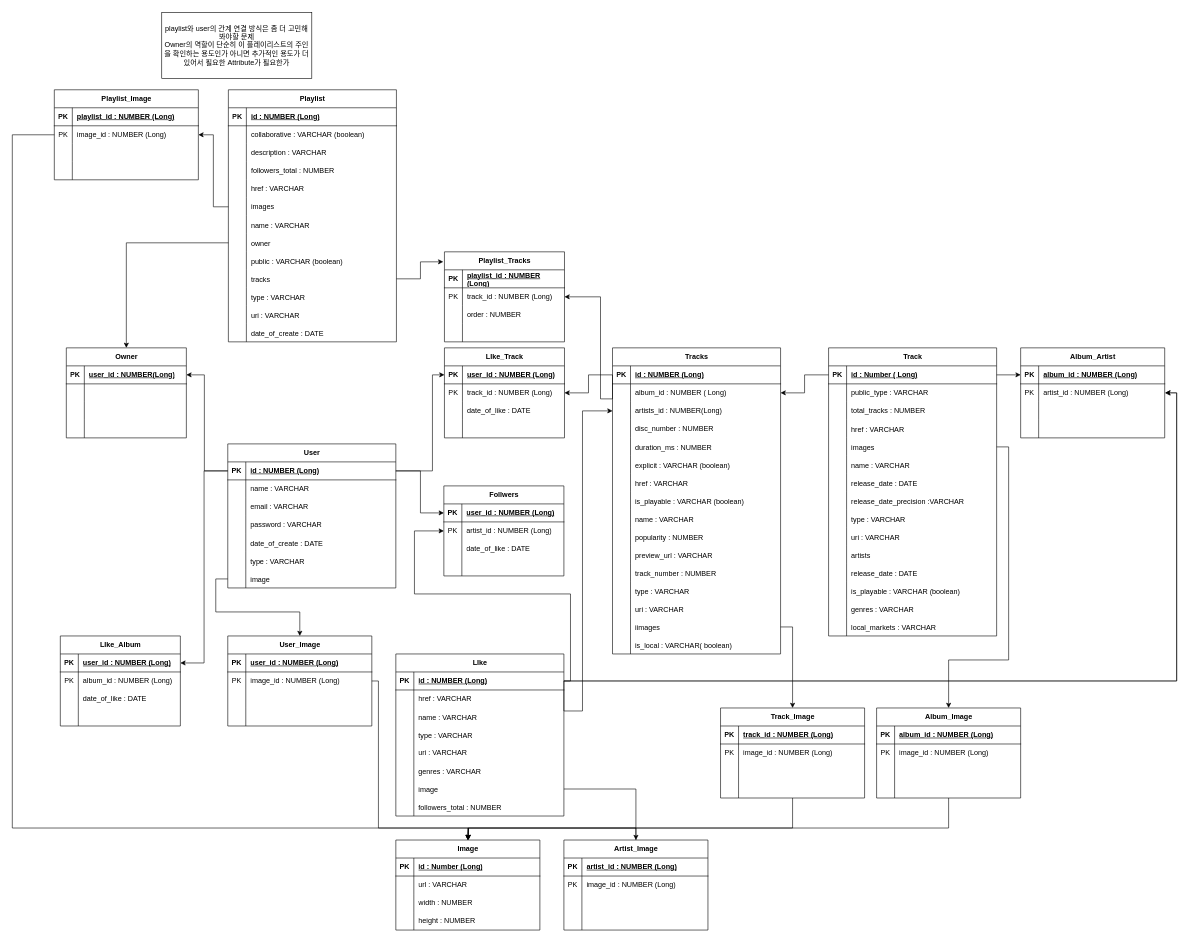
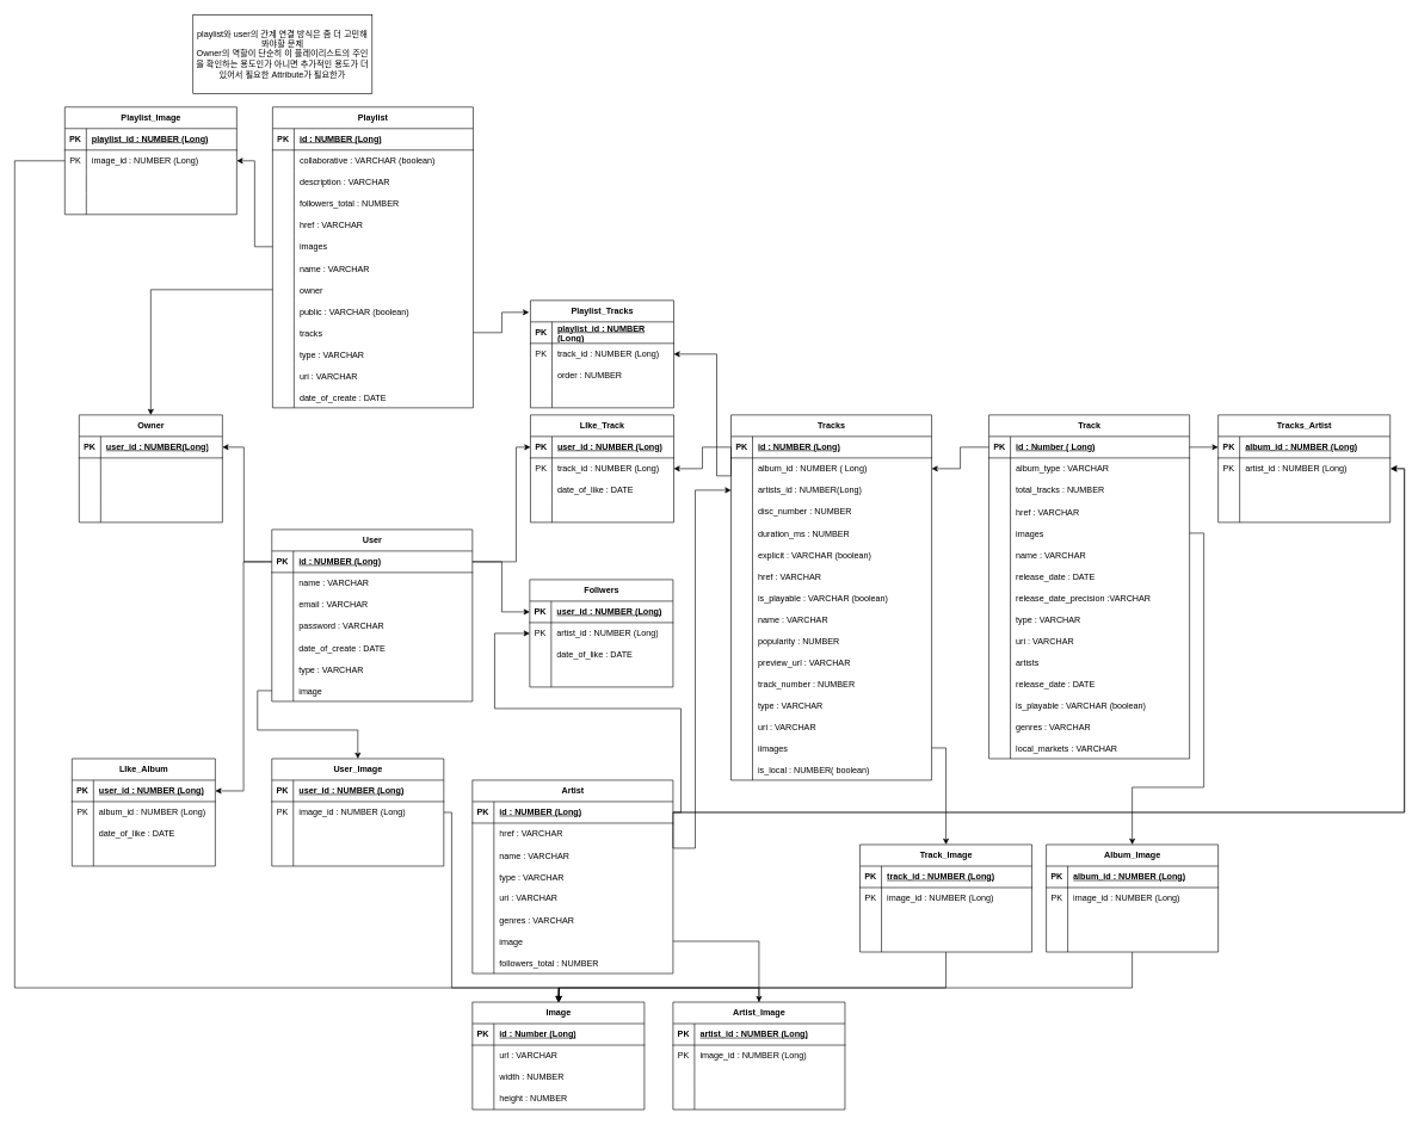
- <mxCell id="353" value="Album_Artist" style="shape=table;startSize=30;container=1;collapsible=1;childLayout=tableLayout;fixedRows=1;rowLines=0;fontStyle=1;align=center;resizeLast=1;html=1;" parent="1" vertex="1"><mxGeometry x="1700" y="579" width="240" height="150" as="geometry" /></mxCell>
+ <mxCell id="353" value="Tracks_Artist" style="shape=table;startSize=30;container=1;collapsible=1;childLayout=tableLayout;fixedRows=1;rowLines=0;fontStyle=1;align=center;resizeLast=1;html=1;" parent="1" vertex="1"><mxGeometry x="1700" y="579" width="240" height="150" as="geometry" /></mxCell>
- <mxCell id="61" value="public_type : VARCHAR" style="shape=partialRectangle;connectable=0;fillColor=none;top=0;left=0;bottom=0;right=0;align=left;spacingLeft=6;overflow=hidden;whiteSpace=wrap;html=1;" parent="59" vertex="1"><mxGeometry x="30" width="250" height="30" as="geometry"><mxRectangle width="250" height="30" as="alternateBounds" /></mxGeometry></mxCell>
+ <mxCell id="61" value="album_type : VARCHAR" style="shape=partialRectangle;connectable=0;fillColor=none;top=0;left=0;bottom=0;right=0;align=left;spacingLeft=6;overflow=hidden;whiteSpace=wrap;html=1;" parent="59" vertex="1"><mxGeometry x="30" width="250" height="30" as="geometry"><mxRectangle width="250" height="30" as="alternateBounds" /></mxGeometry></mxCell>
- <mxCell id="50" value="is_local : VARCHAR( boolean)" style="shape=partialRectangle;connectable=0;fillColor=none;top=0;left=0;bottom=0;right=0;align=left;spacingLeft=6;overflow=hidden;" parent="48" vertex="1"><mxGeometry x="30" width="250" height="30" as="geometry"><mxRectangle width="250" height="30" as="alternateBounds" /></mxGeometry></mxCell>
+ <mxCell id="50" value="is_local : NUMBER( boolean)" style="shape=partialRectangle;connectable=0;fillColor=none;top=0;left=0;bottom=0;right=0;align=left;spacingLeft=6;overflow=hidden;" parent="48" vertex="1"><mxGeometry x="30" width="250" height="30" as="geometry"><mxRectangle width="250" height="30" as="alternateBounds" /></mxGeometry></mxCell>
- <mxCell id="101" value="LIke" style="shape=table;startSize=30;container=1;collapsible=1;childLayout=tableLayout;fixedRows=1;rowLines=0;fontStyle=1;align=center;resizeLast=1;html=1;" parent="1" vertex="1"><mxGeometry x="659" y="1089" width="280" height="270" as="geometry" /></mxCell>
+ <mxCell id="101" value="Artist" style="shape=table;startSize=30;container=1;collapsible=1;childLayout=tableLayout;fixedRows=1;rowLines=0;fontStyle=1;align=center;resizeLast=1;html=1;" parent="1" vertex="1"><mxGeometry x="659" y="1089" width="280" height="270" as="geometry" /></mxCell>
